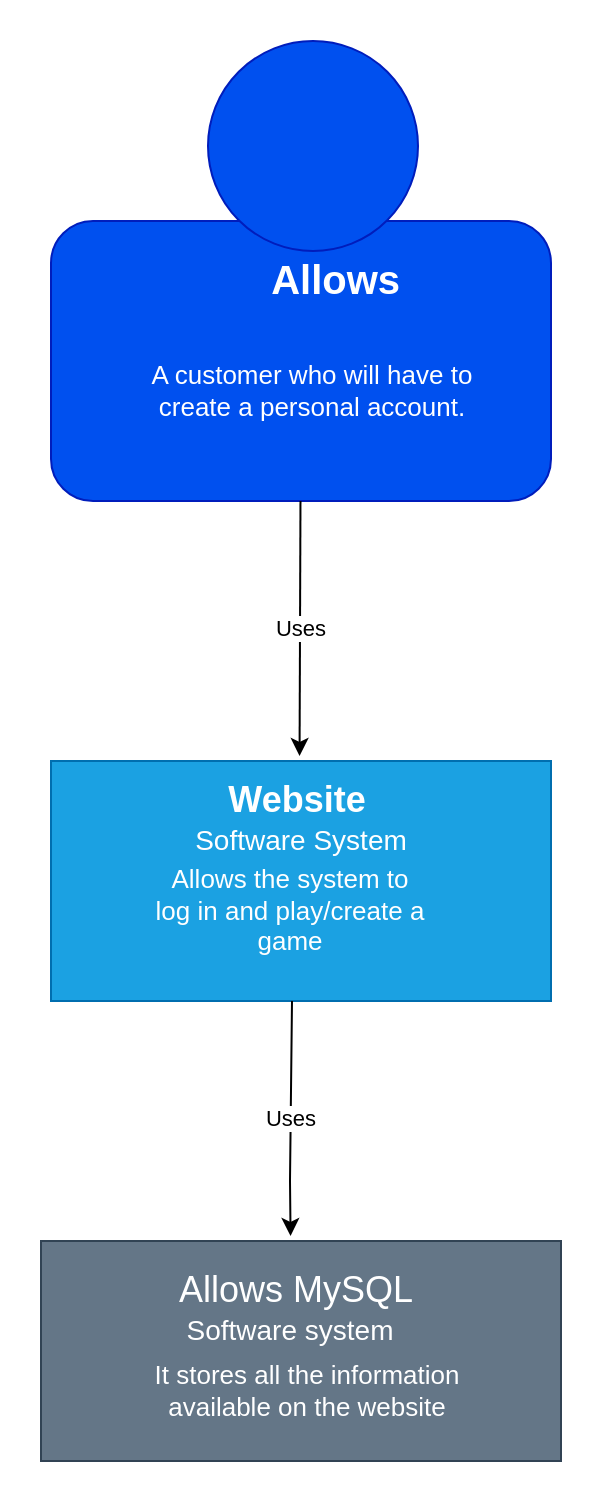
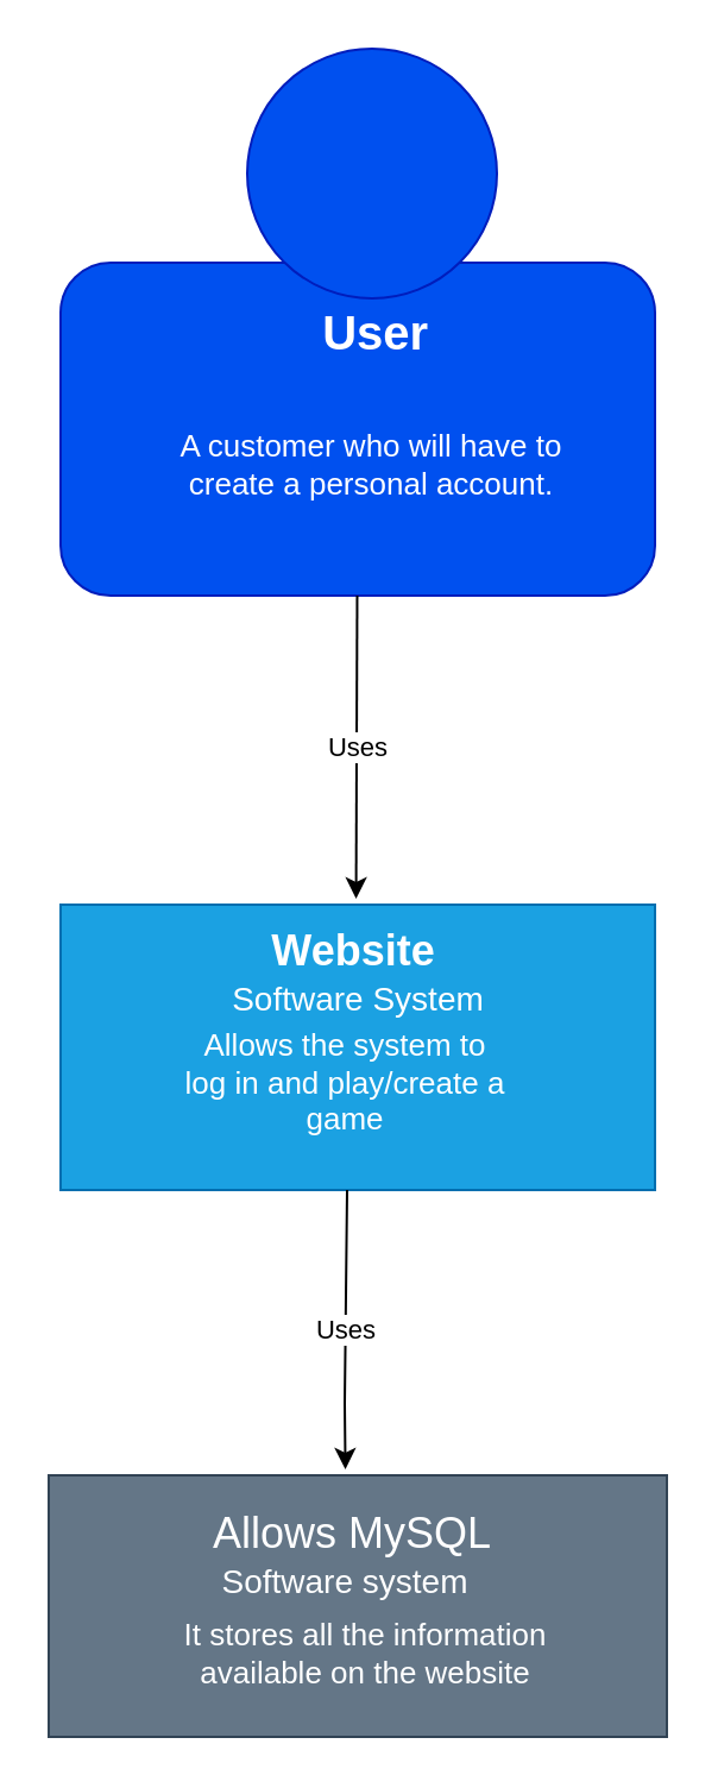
- <mxCell id="4" value="&lt;h1 style=&quot;font-size: 20px;&quot;&gt;&lt;font style=&quot;font-size: 20px;&quot; color=&quot;#ffffff&quot;&gt;&lt;font style=&quot;font-size: 20px;&quot;&gt;&lt;span style=&quot;white-space: pre;&quot;&gt;&#09;&amp;nbsp;&lt;/span&gt;&amp;nbsp;Allows&lt;/font&gt;&lt;/font&gt;&lt;/h1&gt;&lt;div style=&quot;font-size: 20px;&quot;&gt;&lt;br&gt;&lt;/div&gt;" style="text;html=1;strokeColor=none;fillColor=none;spacing=5;spacingTop=-20;whiteSpace=wrap;overflow=hidden;rounded=0;" vertex="1" parent="1"><mxGeometry x="75" y="125" width="190" height="120" as="geometry" /></mxCell>
+ <mxCell id="4" value="&lt;h1 style=&quot;font-size: 20px;&quot;&gt;&lt;font style=&quot;font-size: 20px;&quot; color=&quot;#ffffff&quot;&gt;&lt;font style=&quot;font-size: 20px;&quot;&gt;&lt;span style=&quot;white-space: pre;&quot;&gt;&#09;&amp;nbsp;&lt;/span&gt;&amp;nbsp;User&lt;/font&gt;&lt;/font&gt;&lt;/h1&gt;&lt;div style=&quot;font-size: 20px;&quot;&gt;&lt;br&gt;&lt;/div&gt;" style="text;html=1;strokeColor=none;fillColor=none;spacing=5;spacingTop=-20;whiteSpace=wrap;overflow=hidden;rounded=0;" vertex="1" parent="1"><mxGeometry x="75" y="125" width="190" height="120" as="geometry" /></mxCell>
